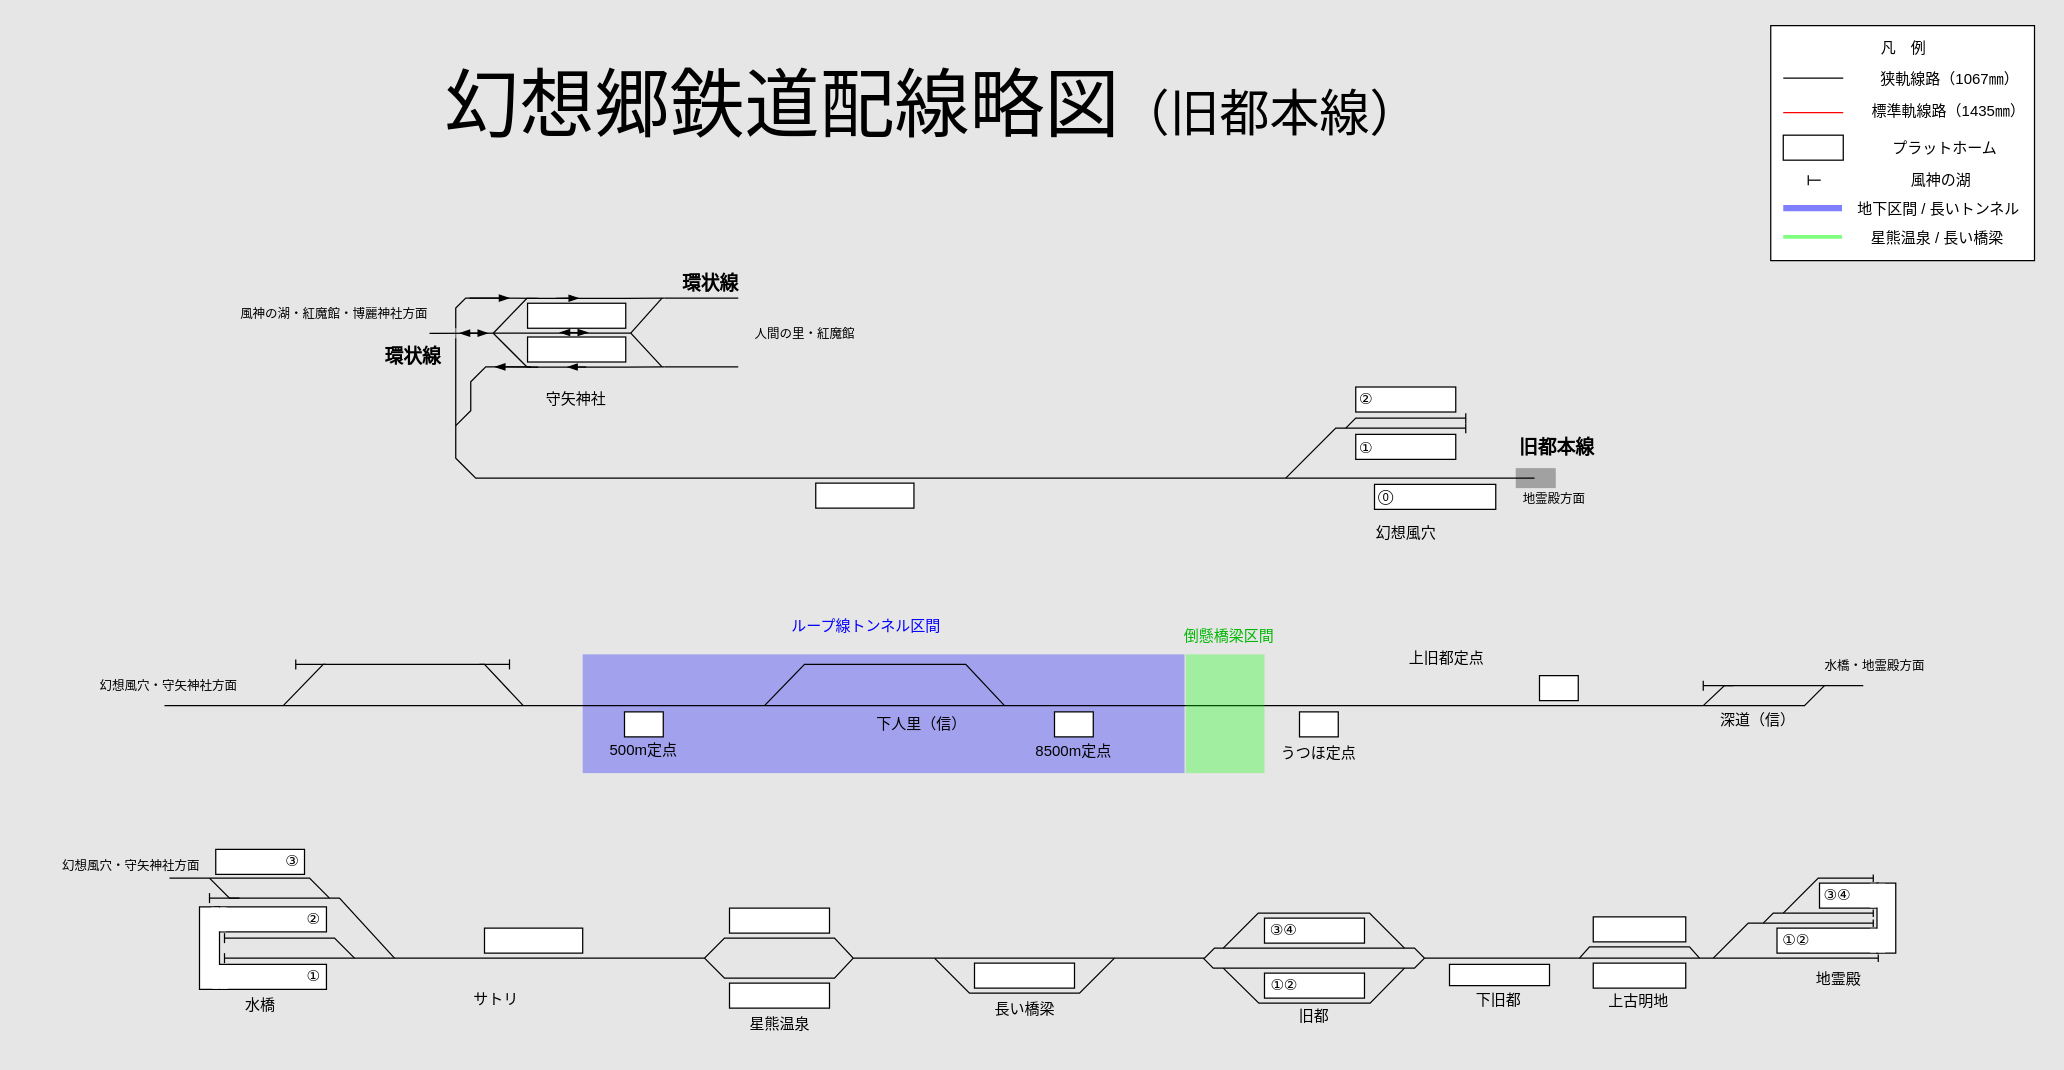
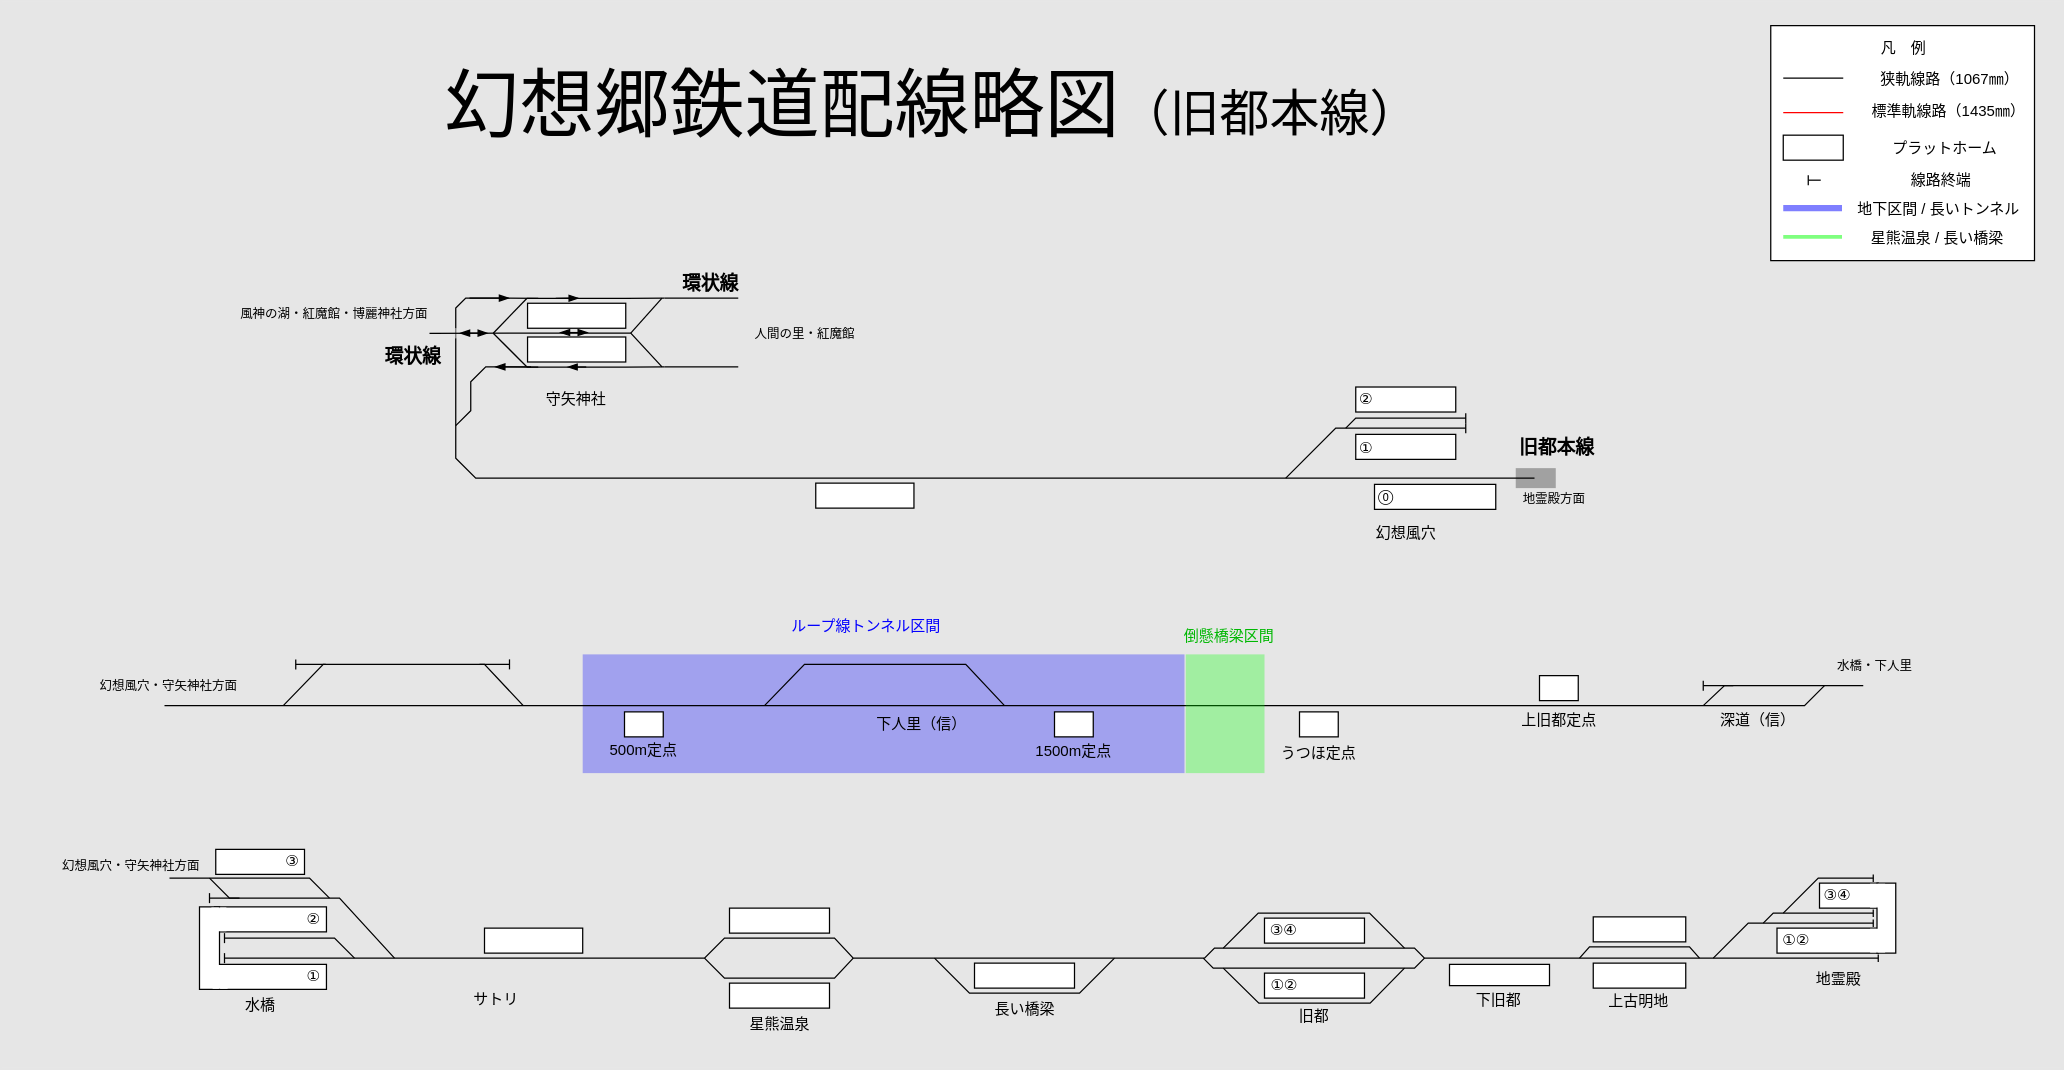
- <mxCell id="36" value="風神の湖" style="text;html=1;align=center;verticalAlign=middle;resizable=0;points=[];autosize=1;strokeColor=none;fillColor=none;" parent="1" vertex="1"><mxGeometry x="1518" y="130" width="67" height="27" as="geometry" /></mxCell>
+ <mxCell id="36" value="線路終端" style="text;html=1;align=center;verticalAlign=middle;resizable=0;points=[];autosize=1;strokeColor=none;fillColor=none;" parent="1" vertex="1"><mxGeometry x="1518" y="130" width="67" height="27" as="geometry" /></mxCell>
- <mxCell id="74" value="上旧都定点" style="text;strokeColor=none;align=center;fillColor=none;html=1;verticalAlign=middle;whiteSpace=wrap;rounded=0;" parent="1" vertex="1"><mxGeometry x="1121.5" y="511" width="70" height="30" as="geometry" /></mxCell>
+ <mxCell id="74" value="上旧都定点" style="text;strokeColor=none;align=center;fillColor=none;html=1;verticalAlign=middle;whiteSpace=wrap;rounded=0;" parent="1" vertex="1"><mxGeometry x="1211.5" y="561" width="70" height="30" as="geometry" /></mxCell>
- <mxCell id="76" value="&lt;font style=&quot;font-size: 10px;&quot;&gt;水橋・地霊殿方面&lt;/font&gt;" style="text;strokeColor=none;align=center;fillColor=none;html=1;verticalAlign=middle;whiteSpace=wrap;rounded=0;" parent="1" vertex="1"><mxGeometry x="1457" y="521" width="85" height="21" as="geometry" /></mxCell>
+ <mxCell id="76" value="&lt;font style=&quot;font-size: 10px;&quot;&gt;水橋・下人里&lt;/font&gt;" style="text;strokeColor=none;align=center;fillColor=none;html=1;verticalAlign=middle;whiteSpace=wrap;rounded=0;" parent="1" vertex="1"><mxGeometry x="1457" y="521" width="85" height="21" as="geometry" /></mxCell>
- <mxCell id="71" value="8500m定点" style="text;strokeColor=none;align=center;fillColor=none;html=1;verticalAlign=middle;whiteSpace=wrap;rounded=0;" parent="1" vertex="1"><mxGeometry x="822" y="586" width="72.99" height="30" as="geometry" /></mxCell>
+ <mxCell id="71" value="1500m定点" style="text;strokeColor=none;align=center;fillColor=none;html=1;verticalAlign=middle;whiteSpace=wrap;rounded=0;" parent="1" vertex="1"><mxGeometry x="822" y="586" width="72.99" height="30" as="geometry" /></mxCell>
